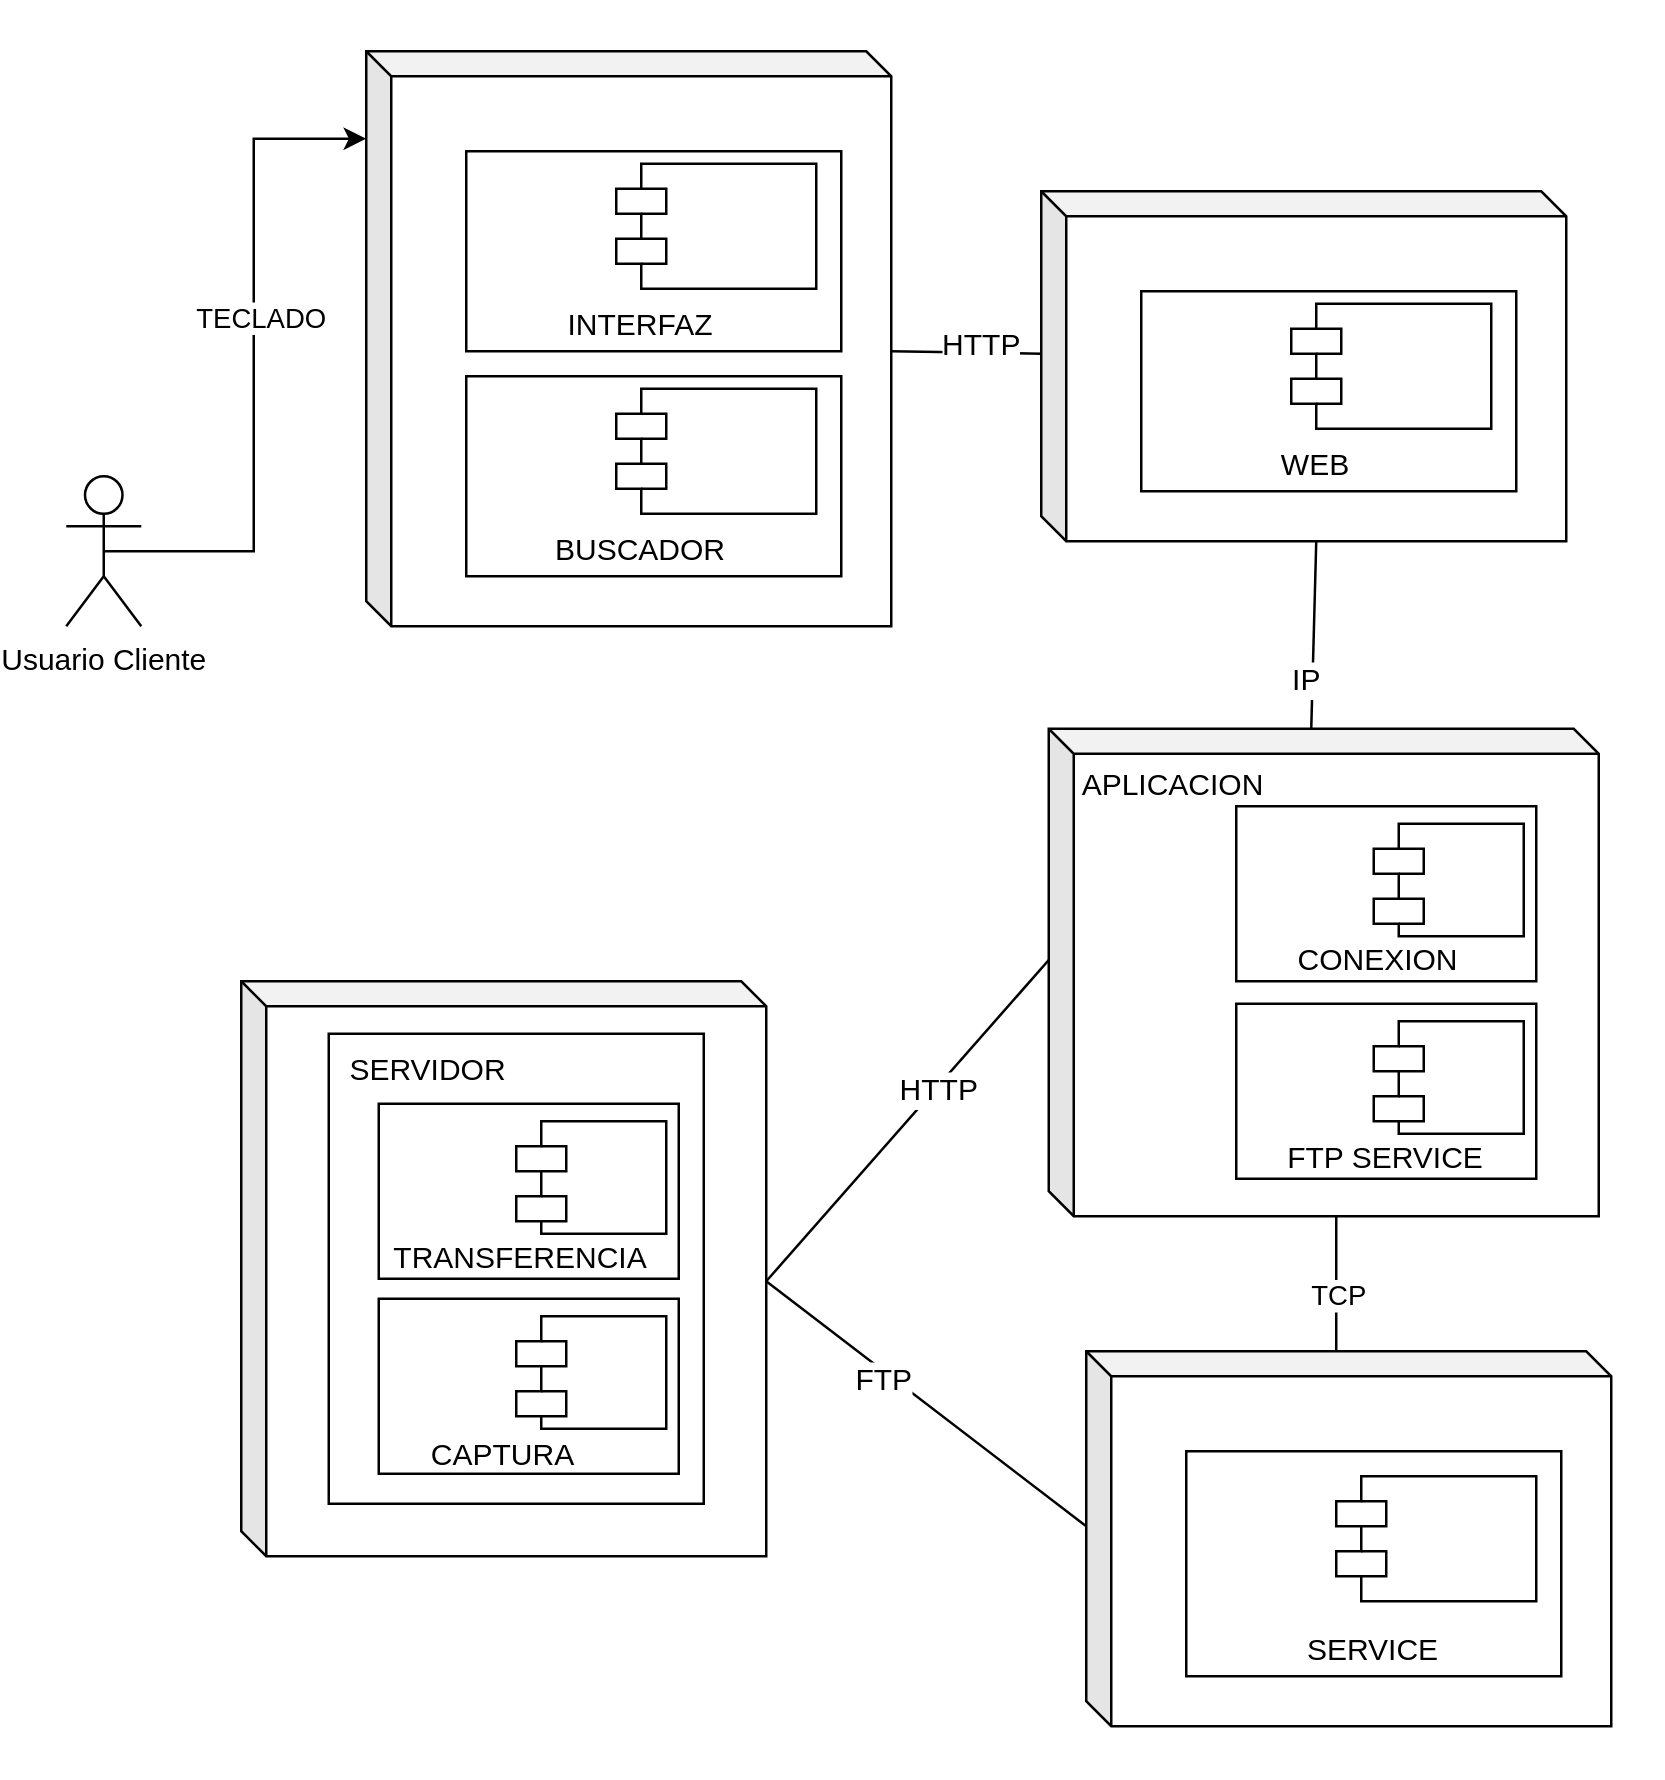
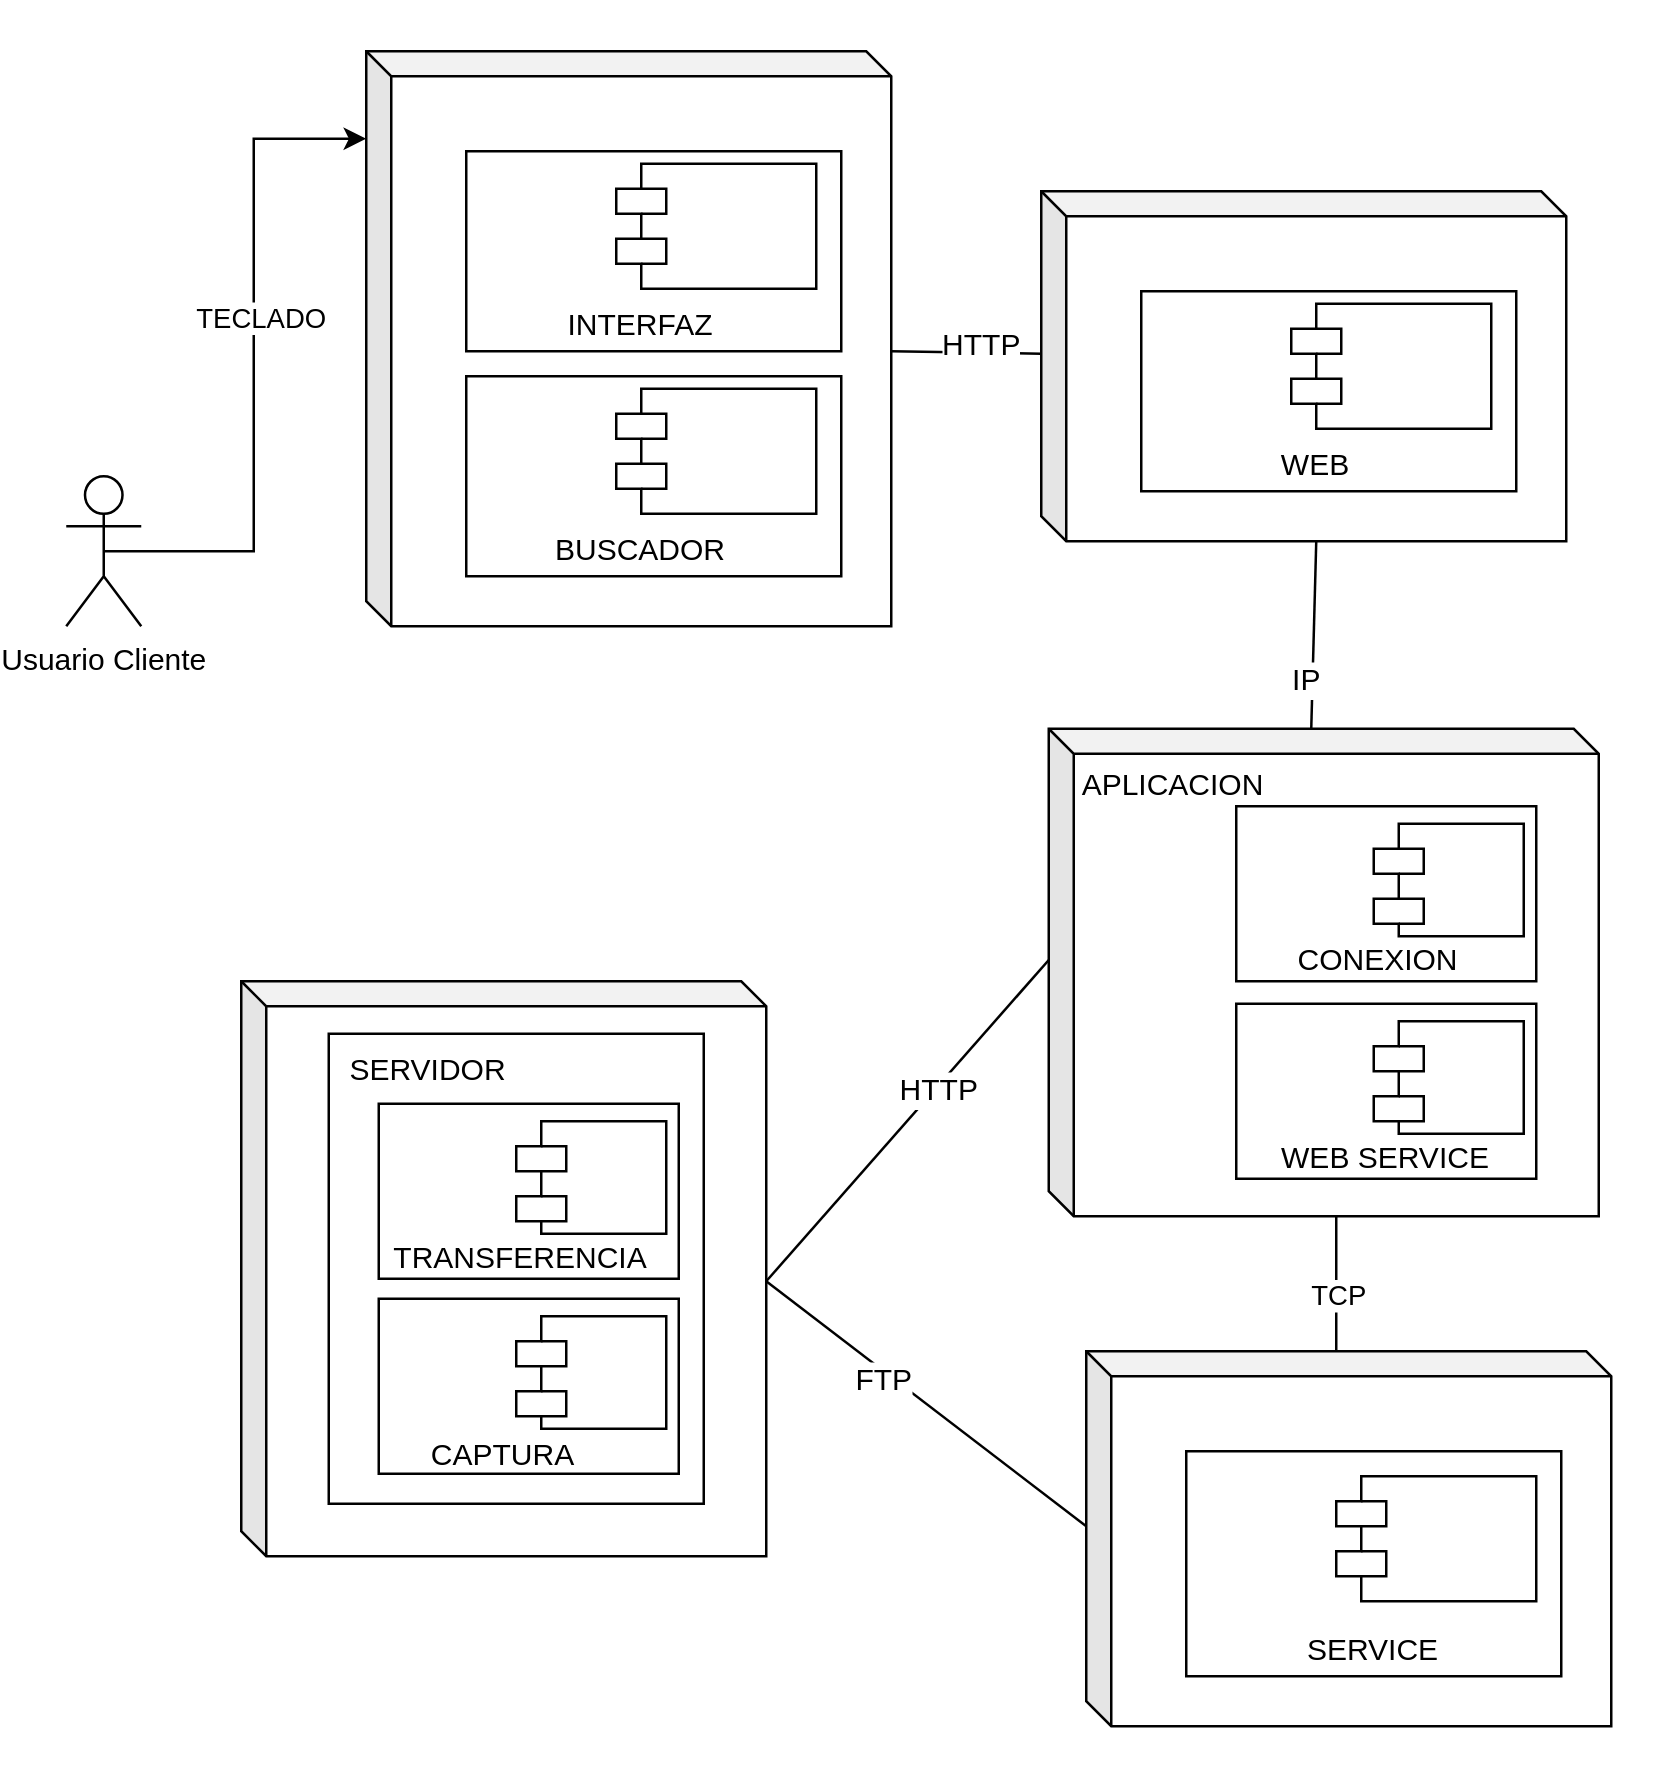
- <mxCell id="40" value="FTP SERVICE" style="text;html=1;align=center;verticalAlign=middle;whiteSpace=wrap;rounded=0;" vertex="1" parent="1"><mxGeometry x="502" y="448" width="92" height="30" as="geometry" /></mxCell>
+ <mxCell id="40" value="WEB SERVICE" style="text;html=1;align=center;verticalAlign=middle;whiteSpace=wrap;rounded=0;" vertex="1" parent="1"><mxGeometry x="502" y="448" width="92" height="30" as="geometry" /></mxCell>
